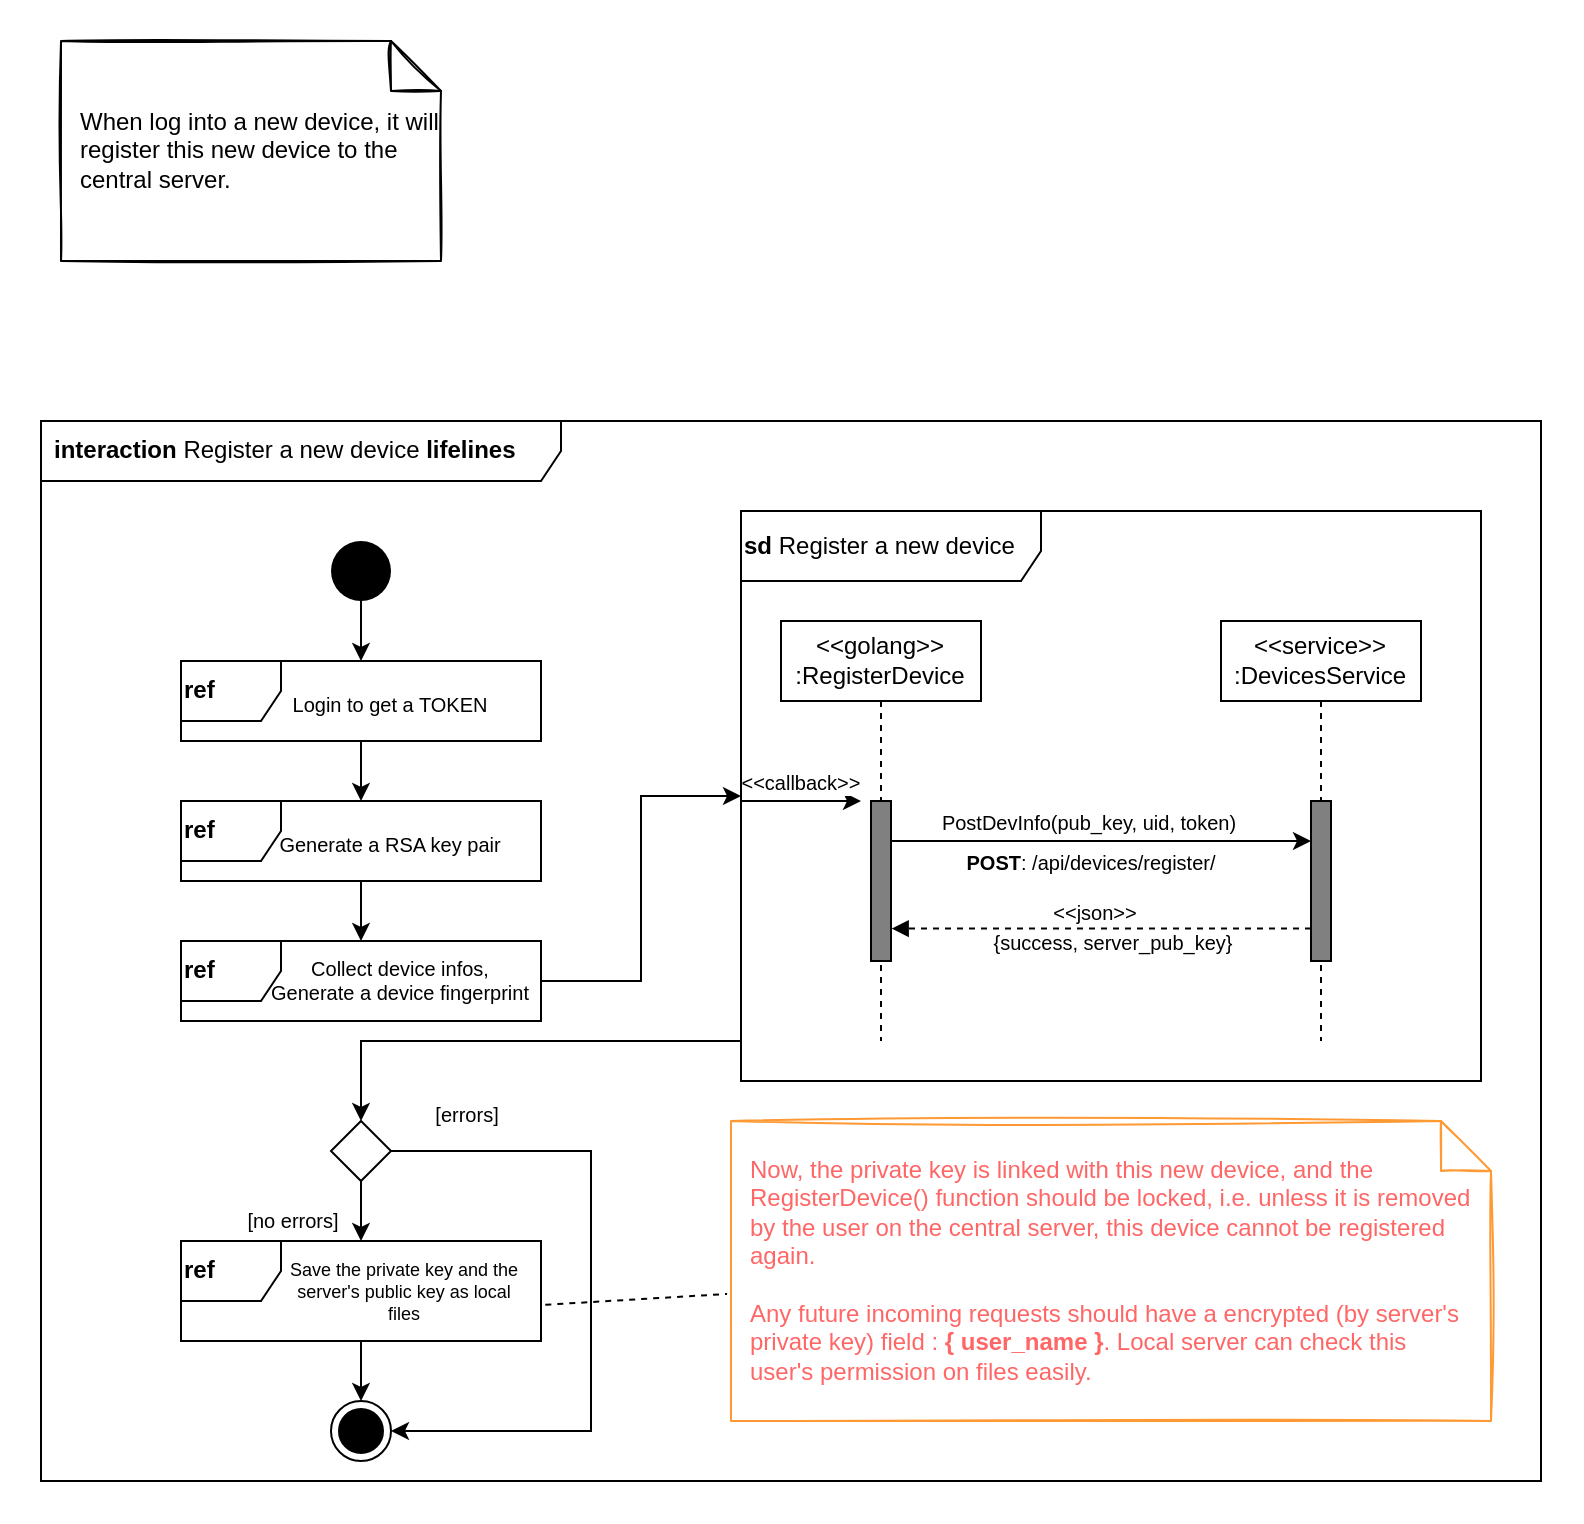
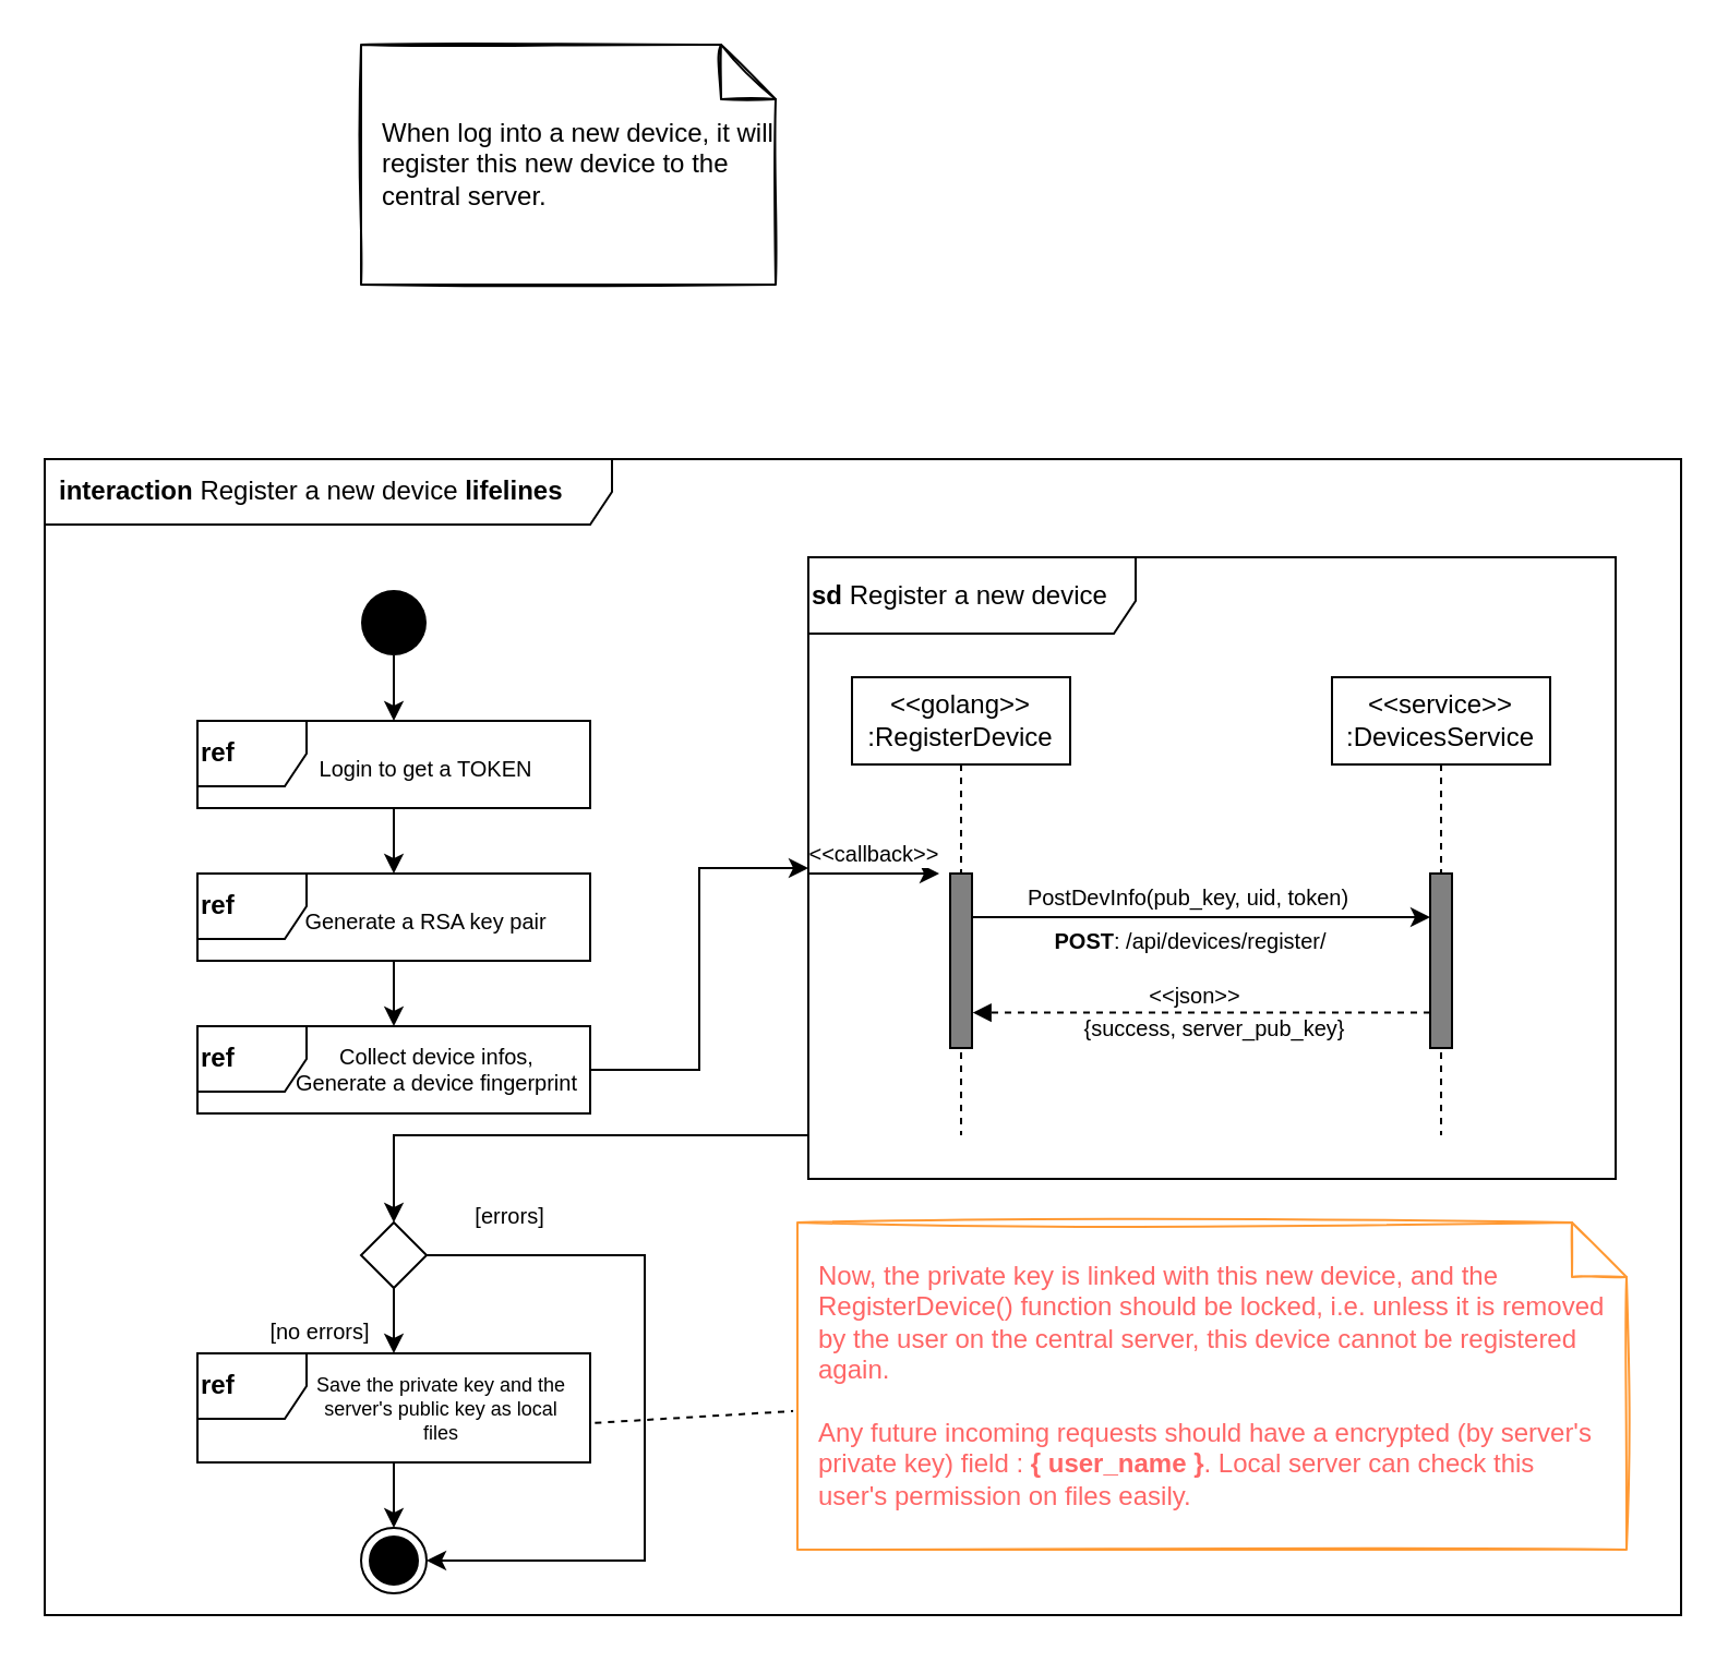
- <mxCell id="5" value="When log into a new device, it will register this new device to the central server." style="shape=note2;boundedLbl=1;whiteSpace=wrap;html=1;size=25;verticalAlign=middle;align=left;shadow=0;sketch=1;spacingLeft=10;spacing=0;spacingTop=0;" parent="1" vertex="1"><mxGeometry x="30" y="20" width="190" height="110" as="geometry" /></mxCell>
+ <mxCell id="5" value="When log into a new device, it will register this new device to the central server." style="shape=note2;boundedLbl=1;whiteSpace=wrap;html=1;size=25;verticalAlign=middle;align=left;shadow=0;sketch=1;spacingLeft=10;spacing=0;spacingTop=0;" parent="1" vertex="1"><mxGeometry x="165" y="20" width="190" height="110" as="geometry" /></mxCell>
